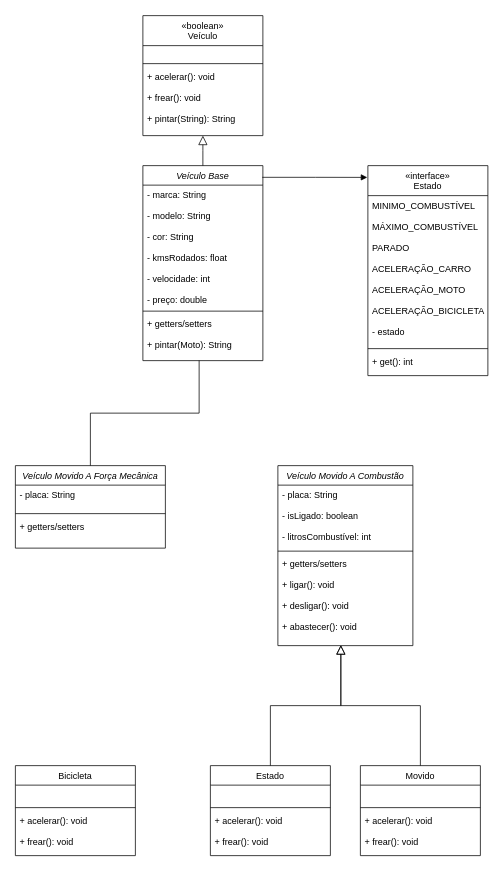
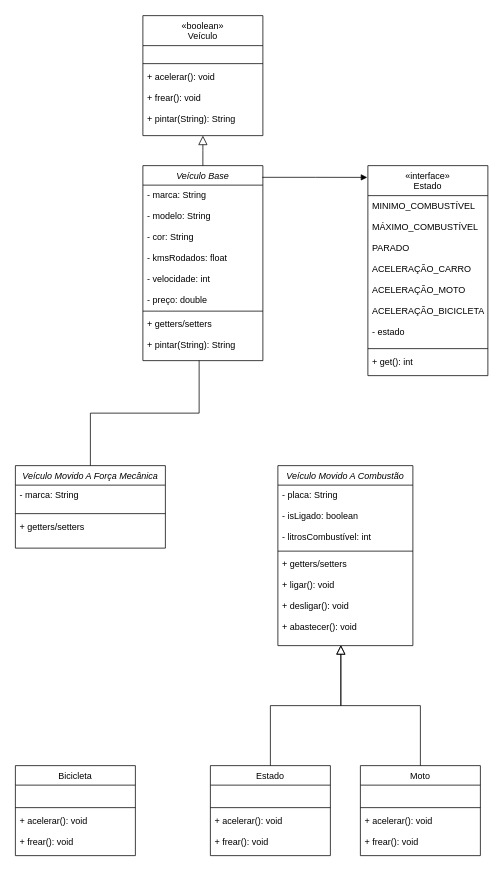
- <mxCell id="33" value="+ getters/setters&#10;&#10;+ pintar(Moto): String" style="text;align=left;verticalAlign=top;spacingLeft=4;spacingRight=4;overflow=hidden;rotatable=0;points=[[0,0.5],[1,0.5]];portConstraint=eastwest;" parent="1" vertex="1"><mxGeometry x="190" y="418" width="150" height="62" as="geometry" /></mxCell>
+ <mxCell id="33" value="+ getters/setters&#10;&#10;+ pintar(String): String" style="text;align=left;verticalAlign=top;spacingLeft=4;spacingRight=4;overflow=hidden;rotatable=0;points=[[0,0.5],[1,0.5]];portConstraint=eastwest;" parent="1" vertex="1"><mxGeometry x="190" y="418" width="150" height="62" as="geometry" /></mxCell>
- <mxCell id="16" value="- placa: String&#10;&#10;&#10;&#10;" style="text;align=left;verticalAlign=top;spacingLeft=4;spacingRight=4;overflow=hidden;rotatable=0;points=[[0,0.5],[1,0.5]];portConstraint=eastwest;" vertex="1" parent="15"><mxGeometry y="26" width="200" height="34" as="geometry" /></mxCell>
+ <mxCell id="16" value="- marca: String&#10;&#10;&#10;&#10;" style="text;align=left;verticalAlign=top;spacingLeft=4;spacingRight=4;overflow=hidden;rotatable=0;points=[[0,0.5],[1,0.5]];portConstraint=eastwest;" vertex="1" parent="15"><mxGeometry y="26" width="200" height="34" as="geometry" /></mxCell>
- <mxCell id="24" value="Movido&#10;" style="swimlane;fontStyle=0;align=center;verticalAlign=top;childLayout=stackLayout;horizontal=1;startSize=26;horizontalStack=0;resizeParent=1;resizeLast=0;collapsible=1;marginBottom=0;rounded=0;shadow=0;strokeWidth=1;" vertex="1" parent="1"><mxGeometry x="480" y="1020" width="160" height="120" as="geometry"><mxRectangle x="130" y="380" width="160" height="26" as="alternateBounds" /></mxGeometry></mxCell>
+ <mxCell id="24" value="Moto&#10;" style="swimlane;fontStyle=0;align=center;verticalAlign=top;childLayout=stackLayout;horizontal=1;startSize=26;horizontalStack=0;resizeParent=1;resizeLast=0;collapsible=1;marginBottom=0;rounded=0;shadow=0;strokeWidth=1;" vertex="1" parent="1"><mxGeometry x="480" y="1020" width="160" height="120" as="geometry"><mxRectangle x="130" y="380" width="160" height="26" as="alternateBounds" /></mxGeometry></mxCell>
